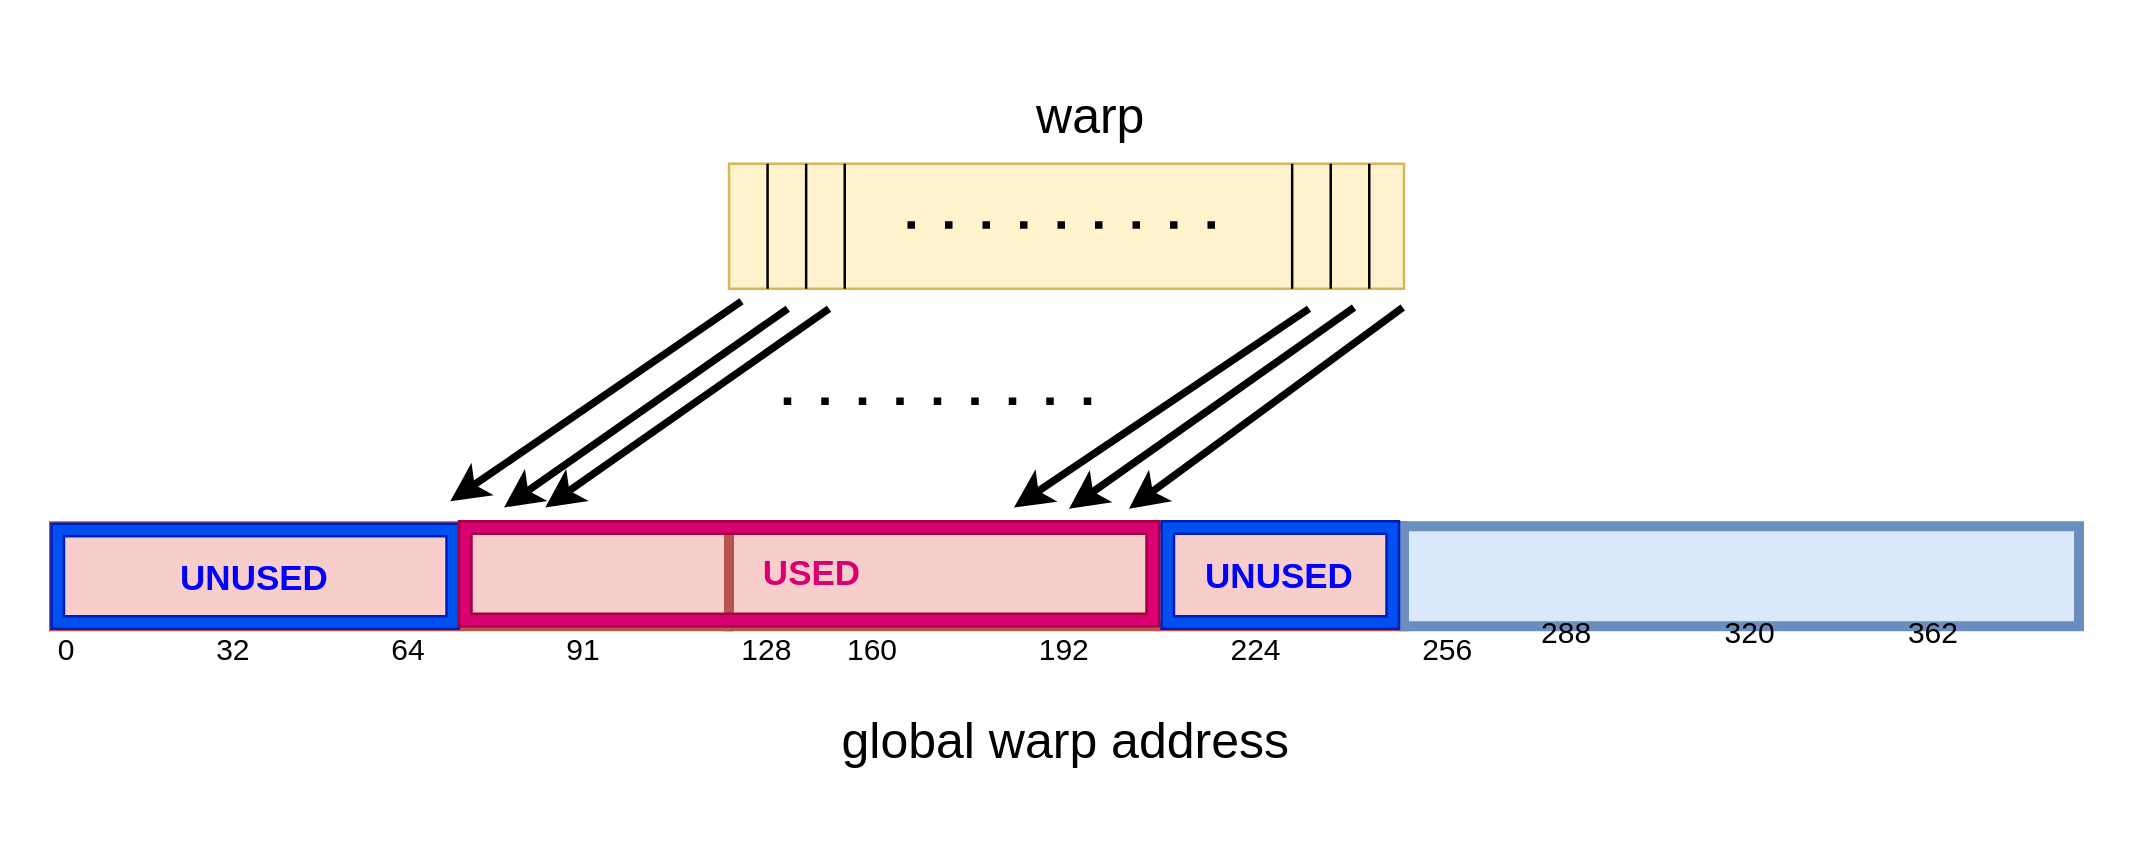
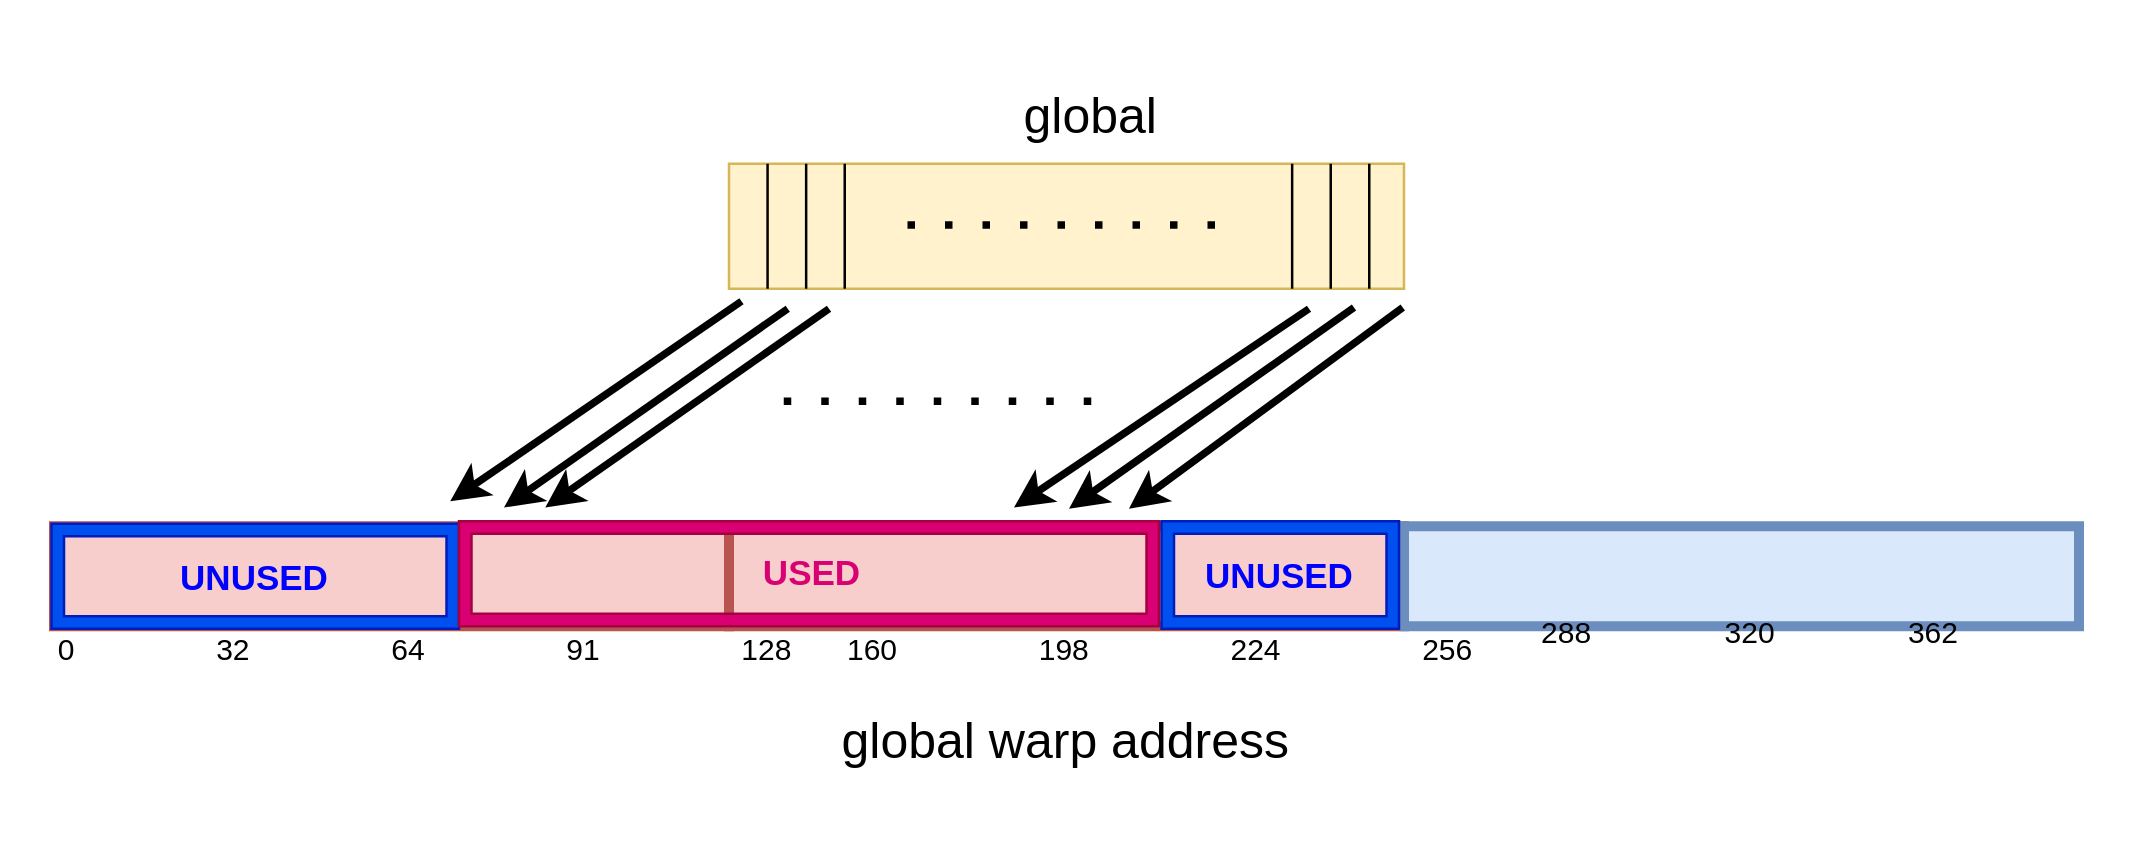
- <mxCell id="2" value="&lt;font style=&quot;font-size: 20px&quot;&gt;warp&lt;/font&gt;" style="text;html=1;strokeColor=none;fillColor=none;align=center;verticalAlign=middle;whiteSpace=wrap;rounded=0;" parent="1" vertex="1"><mxGeometry x="341" y="20" width="190" height="50" as="geometry" /></mxCell>
+ <mxCell id="2" value="&lt;font style=&quot;font-size: 20px&quot;&gt;global&lt;/font&gt;" style="text;html=1;strokeColor=none;fillColor=none;align=center;verticalAlign=middle;whiteSpace=wrap;rounded=0;" parent="1" vertex="1"><mxGeometry x="341" y="20" width="190" height="50" as="geometry" /></mxCell>
- <mxCell id="13" value="&lt;div align=&quot;left&quot;&gt;&amp;nbsp;&amp;nbsp;&amp;nbsp;&amp;nbsp;&amp;nbsp;&amp;nbsp;&amp;nbsp;&amp;nbsp;&amp;nbsp;&amp;nbsp;&amp;nbsp;&amp;nbsp;&amp;nbsp;&amp;nbsp;&amp;nbsp;&amp;nbsp; 160 &amp;nbsp;&amp;nbsp;&amp;nbsp;&amp;nbsp;&amp;nbsp;&amp;nbsp;&amp;nbsp;&amp;nbsp;&amp;nbsp;&amp;nbsp;&amp;nbsp;&amp;nbsp;&amp;nbsp;&amp;nbsp;&amp;nbsp; 192 &amp;nbsp;&amp;nbsp;&amp;nbsp;&amp;nbsp;&amp;nbsp;&amp;nbsp;&amp;nbsp;&amp;nbsp;&amp;nbsp;&amp;nbsp;&amp;nbsp;&amp;nbsp;&amp;nbsp;&amp;nbsp;&amp;nbsp; 224 &amp;nbsp;&amp;nbsp;&amp;nbsp;&amp;nbsp;&amp;nbsp;&amp;nbsp;&amp;nbsp;&amp;nbsp;&amp;nbsp;&amp;nbsp;&amp;nbsp;&amp;nbsp;&amp;nbsp;&amp;nbsp;&amp;nbsp; 256&lt;br&gt;&lt;/div&gt;" style="text;html=1;strokeColor=none;fillColor=none;align=left;verticalAlign=middle;whiteSpace=wrap;rounded=0;" parent="1" vertex="1"><mxGeometry x="279.5" y="250" width="313" height="20" as="geometry" /></mxCell>
+ <mxCell id="13" value="&lt;div align=&quot;left&quot;&gt;&amp;nbsp;&amp;nbsp;&amp;nbsp;&amp;nbsp;&amp;nbsp;&amp;nbsp;&amp;nbsp;&amp;nbsp;&amp;nbsp;&amp;nbsp;&amp;nbsp;&amp;nbsp;&amp;nbsp;&amp;nbsp;&amp;nbsp;&amp;nbsp; 160 &amp;nbsp;&amp;nbsp;&amp;nbsp;&amp;nbsp;&amp;nbsp;&amp;nbsp;&amp;nbsp;&amp;nbsp;&amp;nbsp;&amp;nbsp;&amp;nbsp;&amp;nbsp;&amp;nbsp;&amp;nbsp;&amp;nbsp; 198 &amp;nbsp;&amp;nbsp;&amp;nbsp;&amp;nbsp;&amp;nbsp;&amp;nbsp;&amp;nbsp;&amp;nbsp;&amp;nbsp;&amp;nbsp;&amp;nbsp;&amp;nbsp;&amp;nbsp;&amp;nbsp;&amp;nbsp; 224 &amp;nbsp;&amp;nbsp;&amp;nbsp;&amp;nbsp;&amp;nbsp;&amp;nbsp;&amp;nbsp;&amp;nbsp;&amp;nbsp;&amp;nbsp;&amp;nbsp;&amp;nbsp;&amp;nbsp;&amp;nbsp;&amp;nbsp; 256&lt;br&gt;&lt;/div&gt;" style="text;html=1;strokeColor=none;fillColor=none;align=left;verticalAlign=middle;whiteSpace=wrap;rounded=0;" parent="1" vertex="1"><mxGeometry x="279.5" y="250" width="313" height="20" as="geometry" /></mxCell>
